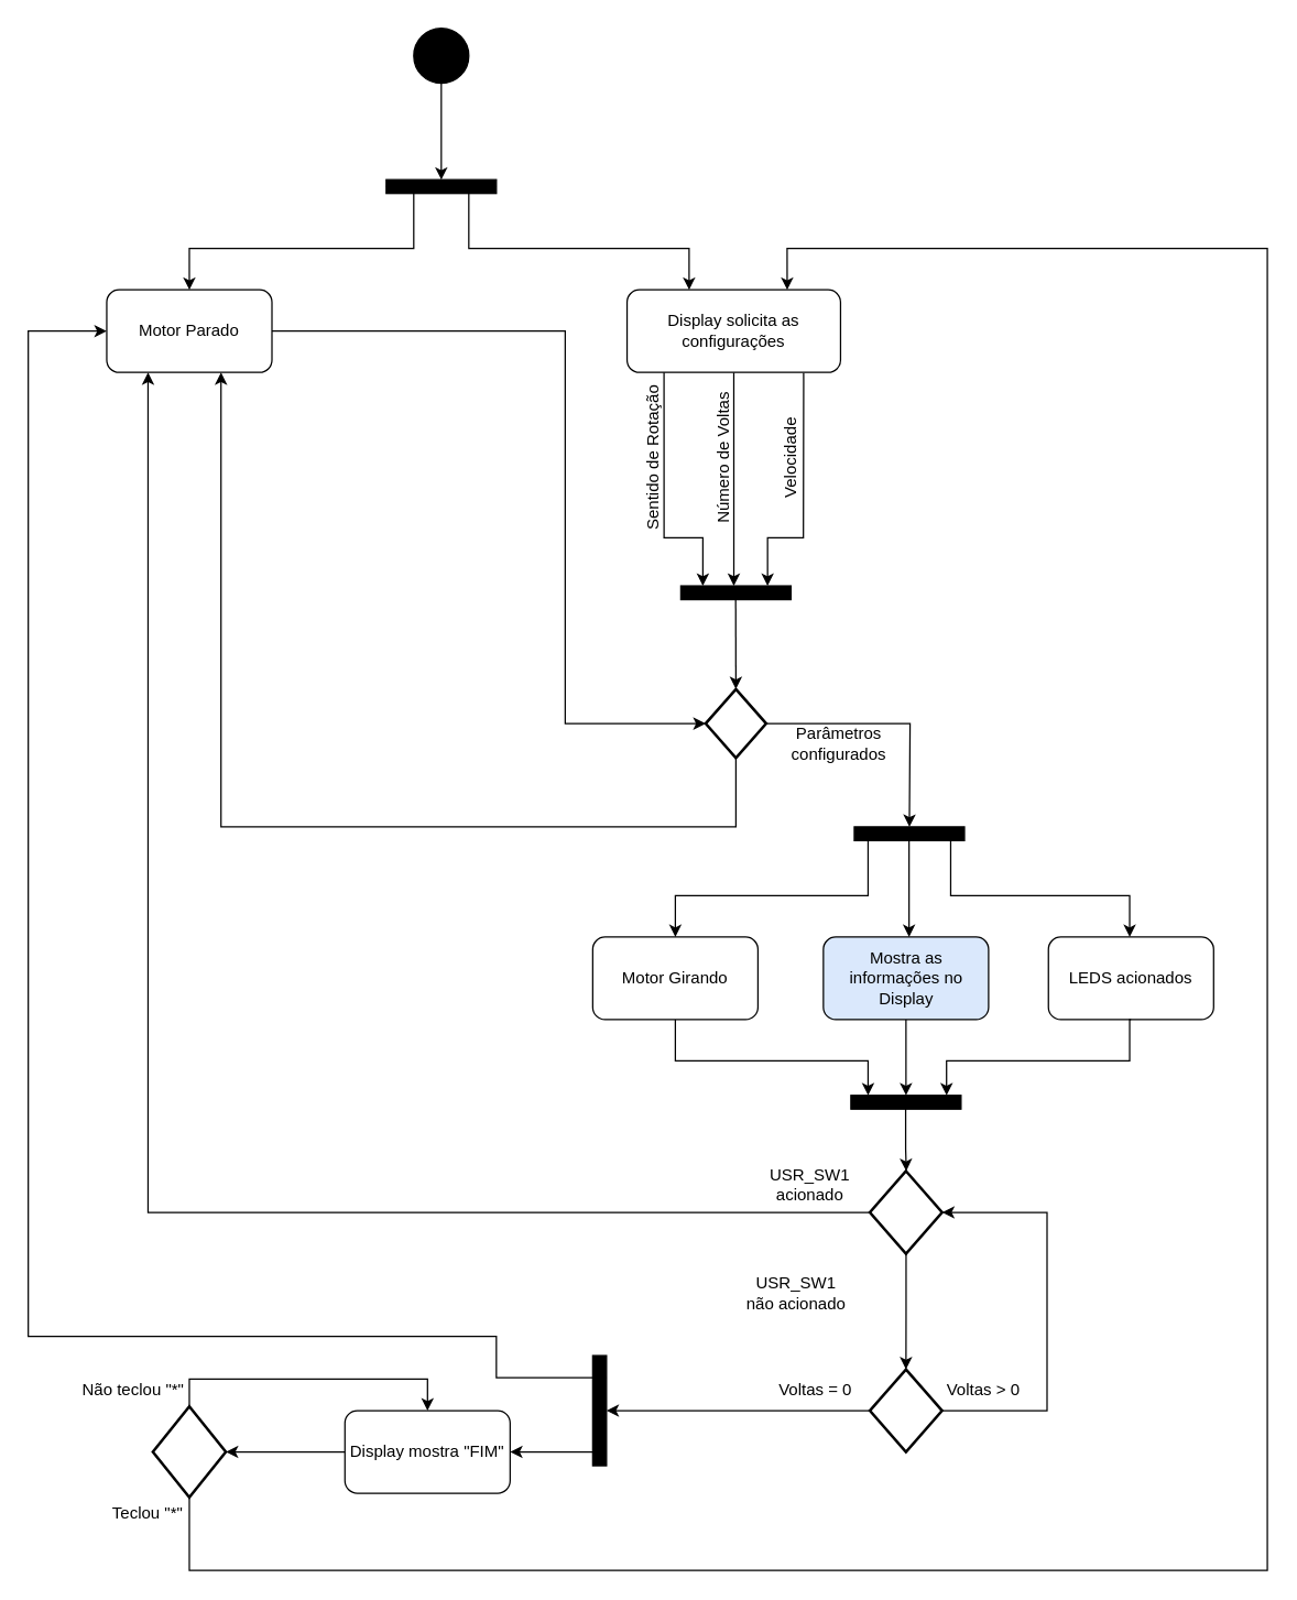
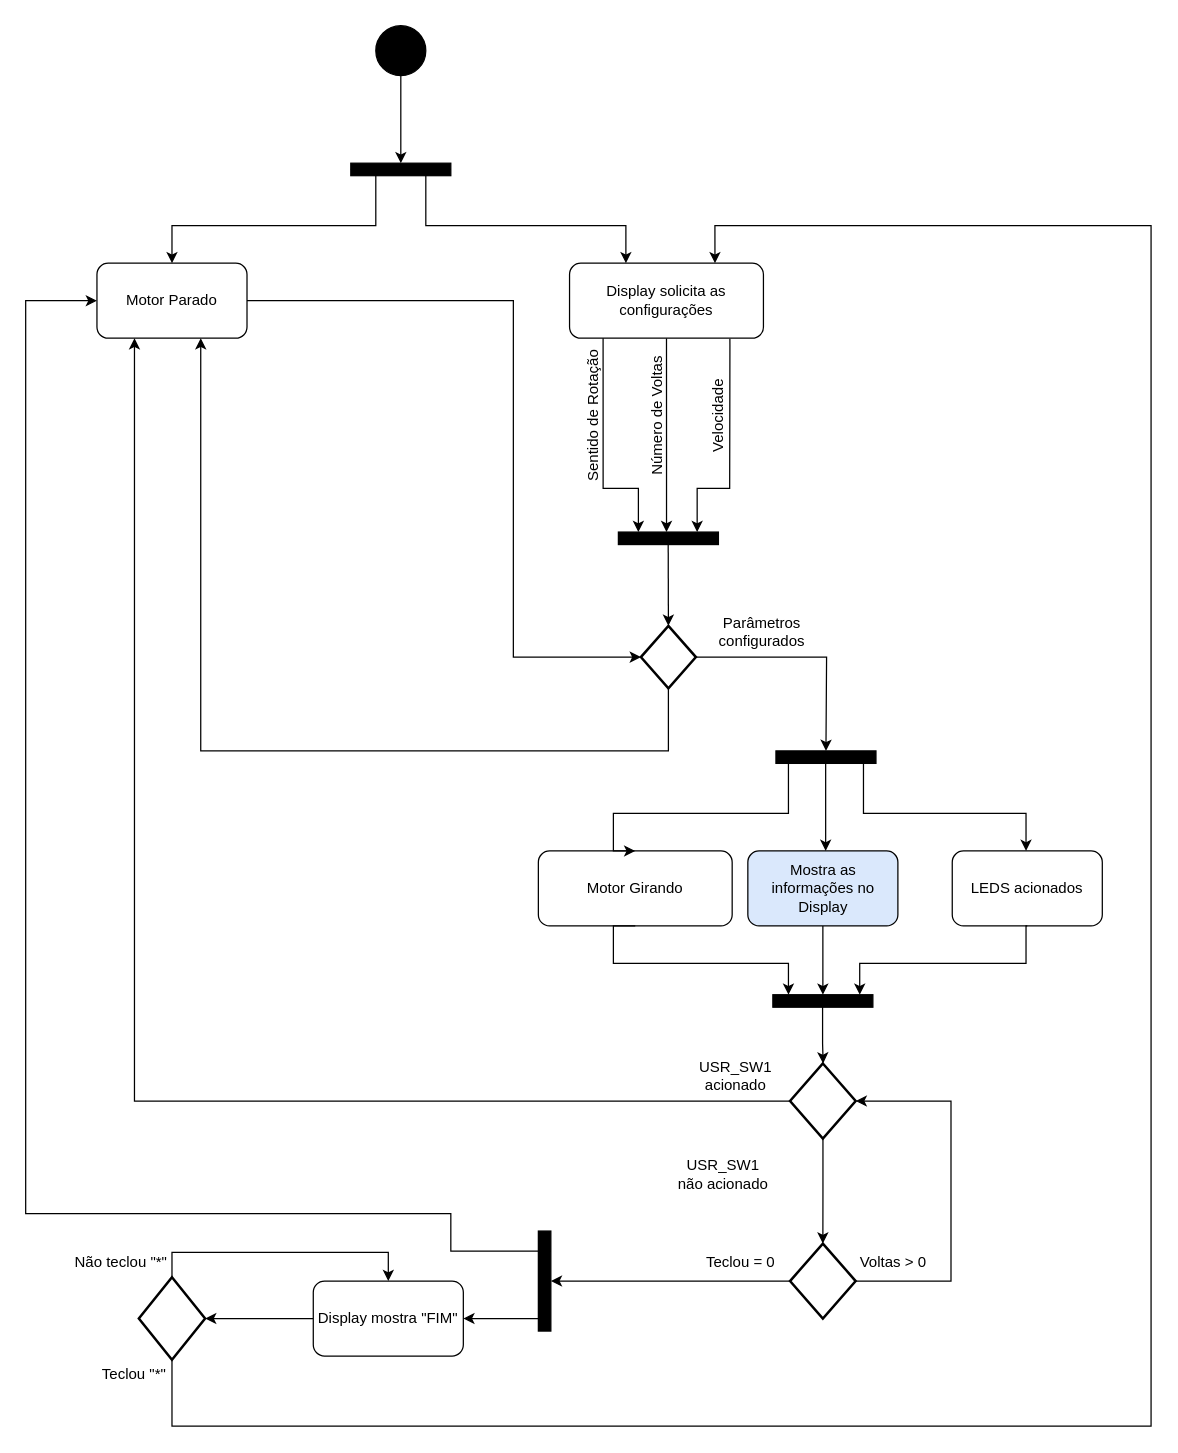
- <mxCell id="46" value="Parâmetros configurados" style="text;html=1;strokeColor=none;fillColor=none;align=center;verticalAlign=middle;whiteSpace=wrap;rounded=0;" vertex="1" parent="1"><mxGeometry x="579.09" y="525" width="60" height="30" as="geometry" /></mxCell>
+ <mxCell id="46" value="Parâmetros configurados" style="text;html=1;strokeColor=none;fillColor=none;align=center;verticalAlign=middle;whiteSpace=wrap;rounded=0;" vertex="1" parent="1"><mxGeometry x="579.09" y="490" width="60" height="30" as="geometry" /></mxCell>
- <mxCell id="5" value="Motor Girando" style="rounded=1;whiteSpace=wrap;html=1;" vertex="1" parent="1"><mxGeometry x="430" y="680" width="120" height="60" as="geometry" /></mxCell>
+ <mxCell id="5" value="Motor Girando" style="rounded=1;whiteSpace=wrap;html=1;" vertex="1" parent="1"><mxGeometry x="430" y="680" width="155" height="60" as="geometry" /></mxCell>
- <mxCell id="50" value="Voltas = 0" style="text;html=1;strokeColor=none;fillColor=none;align=center;verticalAlign=middle;whiteSpace=wrap;rounded=0;" vertex="1" parent="1"><mxGeometry x="543.59" y="994" width="95.5" height="30" as="geometry" /></mxCell>
+ <mxCell id="50" value="Teclou = 0" style="text;html=1;strokeColor=none;fillColor=none;align=center;verticalAlign=middle;whiteSpace=wrap;rounded=0;" vertex="1" parent="1"><mxGeometry x="543.59" y="994" width="95.5" height="30" as="geometry" /></mxCell>
